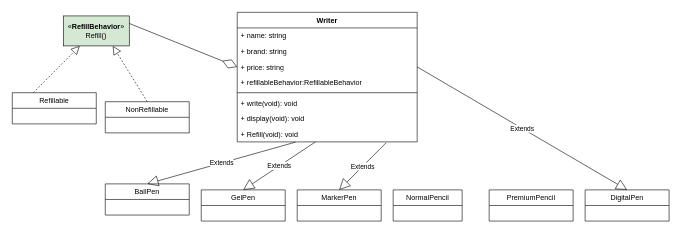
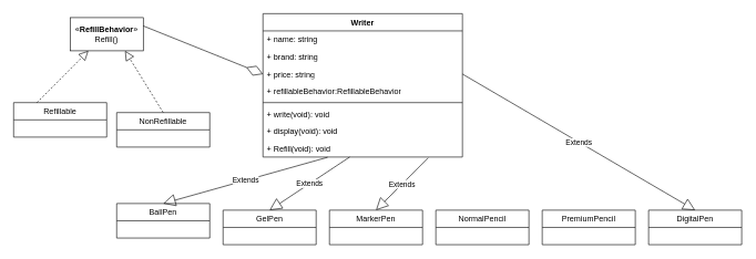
- <mxCell id="19" value="«&lt;b style=&quot;border-color: var(--border-color);&quot;&gt;RefillBehavior&lt;/b&gt;»&lt;br&gt;Refill()" style="html=1;whiteSpace=wrap;fillColor=#d5e8d4;" vertex="1" parent="1"><mxGeometry x="105" y="26" width="110" height="50" as="geometry" /></mxCell>
+ <mxCell id="19" value="«&lt;b style=&quot;border-color: var(--border-color);&quot;&gt;RefillBehavior&lt;/b&gt;»&lt;br&gt;Refill()" style="html=1;whiteSpace=wrap;" vertex="1" parent="1"><mxGeometry x="105" y="26" width="110" height="50" as="geometry" /></mxCell>
- <mxCell id="17" value="NormalPencil" style="swimlane;fontStyle=0;childLayout=stackLayout;horizontal=1;startSize=26;fillColor=none;horizontalStack=0;resizeParent=1;resizeParentMax=0;resizeLast=0;collapsible=1;marginBottom=0;whiteSpace=wrap;html=1;" vertex="1" parent="1"><mxGeometry x="655" y="316" width="115" height="52" as="geometry" /></mxCell>
+ <mxCell id="17" value="NormalPencil" style="swimlane;fontStyle=0;childLayout=stackLayout;horizontal=1;startSize=26;fillColor=none;horizontalStack=0;resizeParent=1;resizeParentMax=0;resizeLast=0;collapsible=1;marginBottom=0;whiteSpace=wrap;html=1;" vertex="1" parent="1"><mxGeometry x="655" y="316" width="140" height="52" as="geometry" /></mxCell>
